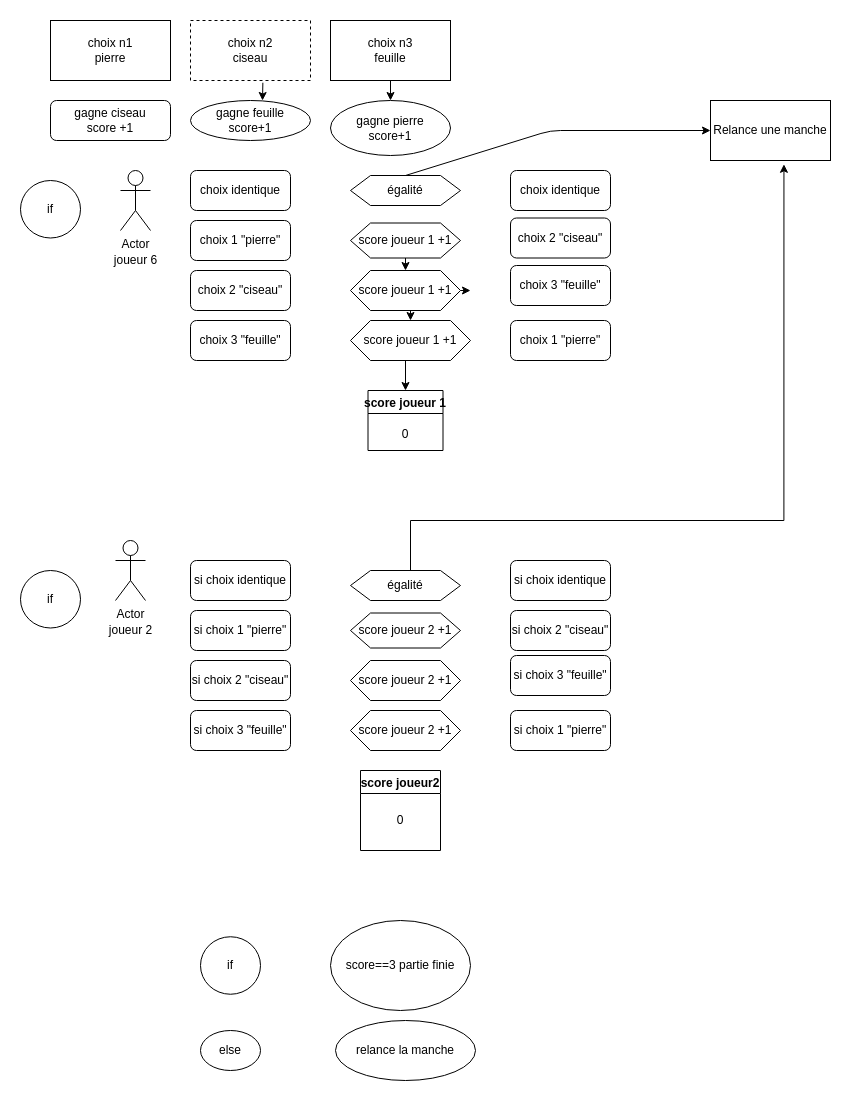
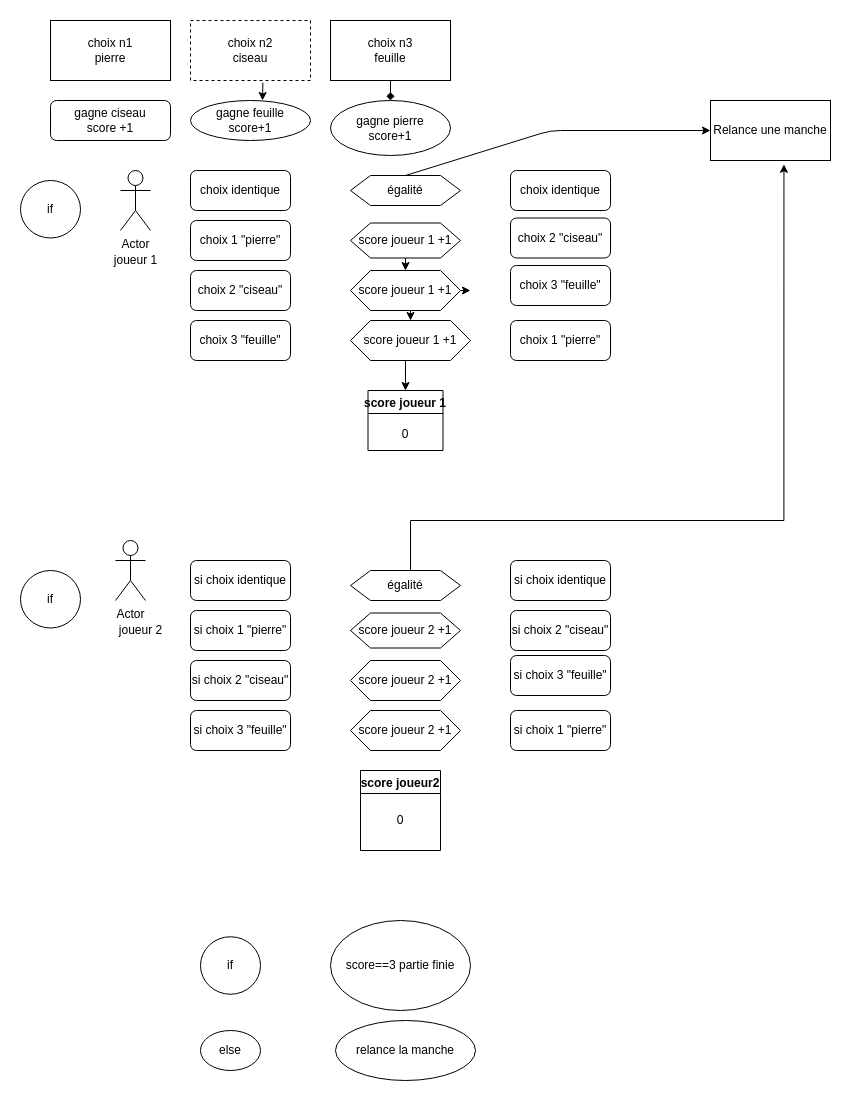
- <mxCell id="22" value="" style="endArrow=classic;html=1;exitX=0.5;exitY=1;exitDx=0;exitDy=0;" edge="1" parent="1" source="9" target="20"><mxGeometry width="50" height="50" relative="1" as="geometry"><mxPoint x="420" y="260" as="sourcePoint" /><mxPoint x="470" y="210" as="targetPoint" /></mxGeometry></mxCell>
+ <mxCell id="22" value="" style="endArrow=diamond;html=1;exitX=0.5;exitY=1;exitDx=0;exitDy=0;" edge="1" parent="1" source="9" target="20"><mxGeometry width="50" height="50" relative="1" as="geometry"><mxPoint x="420" y="260" as="sourcePoint" /><mxPoint x="470" y="210" as="targetPoint" /></mxGeometry></mxCell>
- <mxCell id="4" value="joueur 6" style="text;html=1;align=center;verticalAlign=middle;resizable=0;points=[];autosize=1;strokeColor=none;fillColor=none;" vertex="1" parent="1"><mxGeometry x="105" y="250" width="60" height="20" as="geometry" /></mxCell>
+ <mxCell id="4" value="joueur 1" style="text;html=1;align=center;verticalAlign=middle;resizable=0;points=[];autosize=1;strokeColor=none;fillColor=none;" vertex="1" parent="1"><mxGeometry x="105" y="250" width="60" height="20" as="geometry" /></mxCell>
- <mxCell id="5" value="joueur 2" style="text;html=1;align=center;verticalAlign=middle;resizable=0;points=[];autosize=1;strokeColor=none;fillColor=none;" vertex="1" parent="1"><mxGeometry x="100" y="620" width="60" height="20" as="geometry" /></mxCell>
+ <mxCell id="5" value="joueur 2" style="text;html=1;align=center;verticalAlign=middle;resizable=0;points=[];autosize=1;strokeColor=none;fillColor=none;" vertex="1" parent="1"><mxGeometry x="110" y="620" width="60" height="20" as="geometry" /></mxCell>
